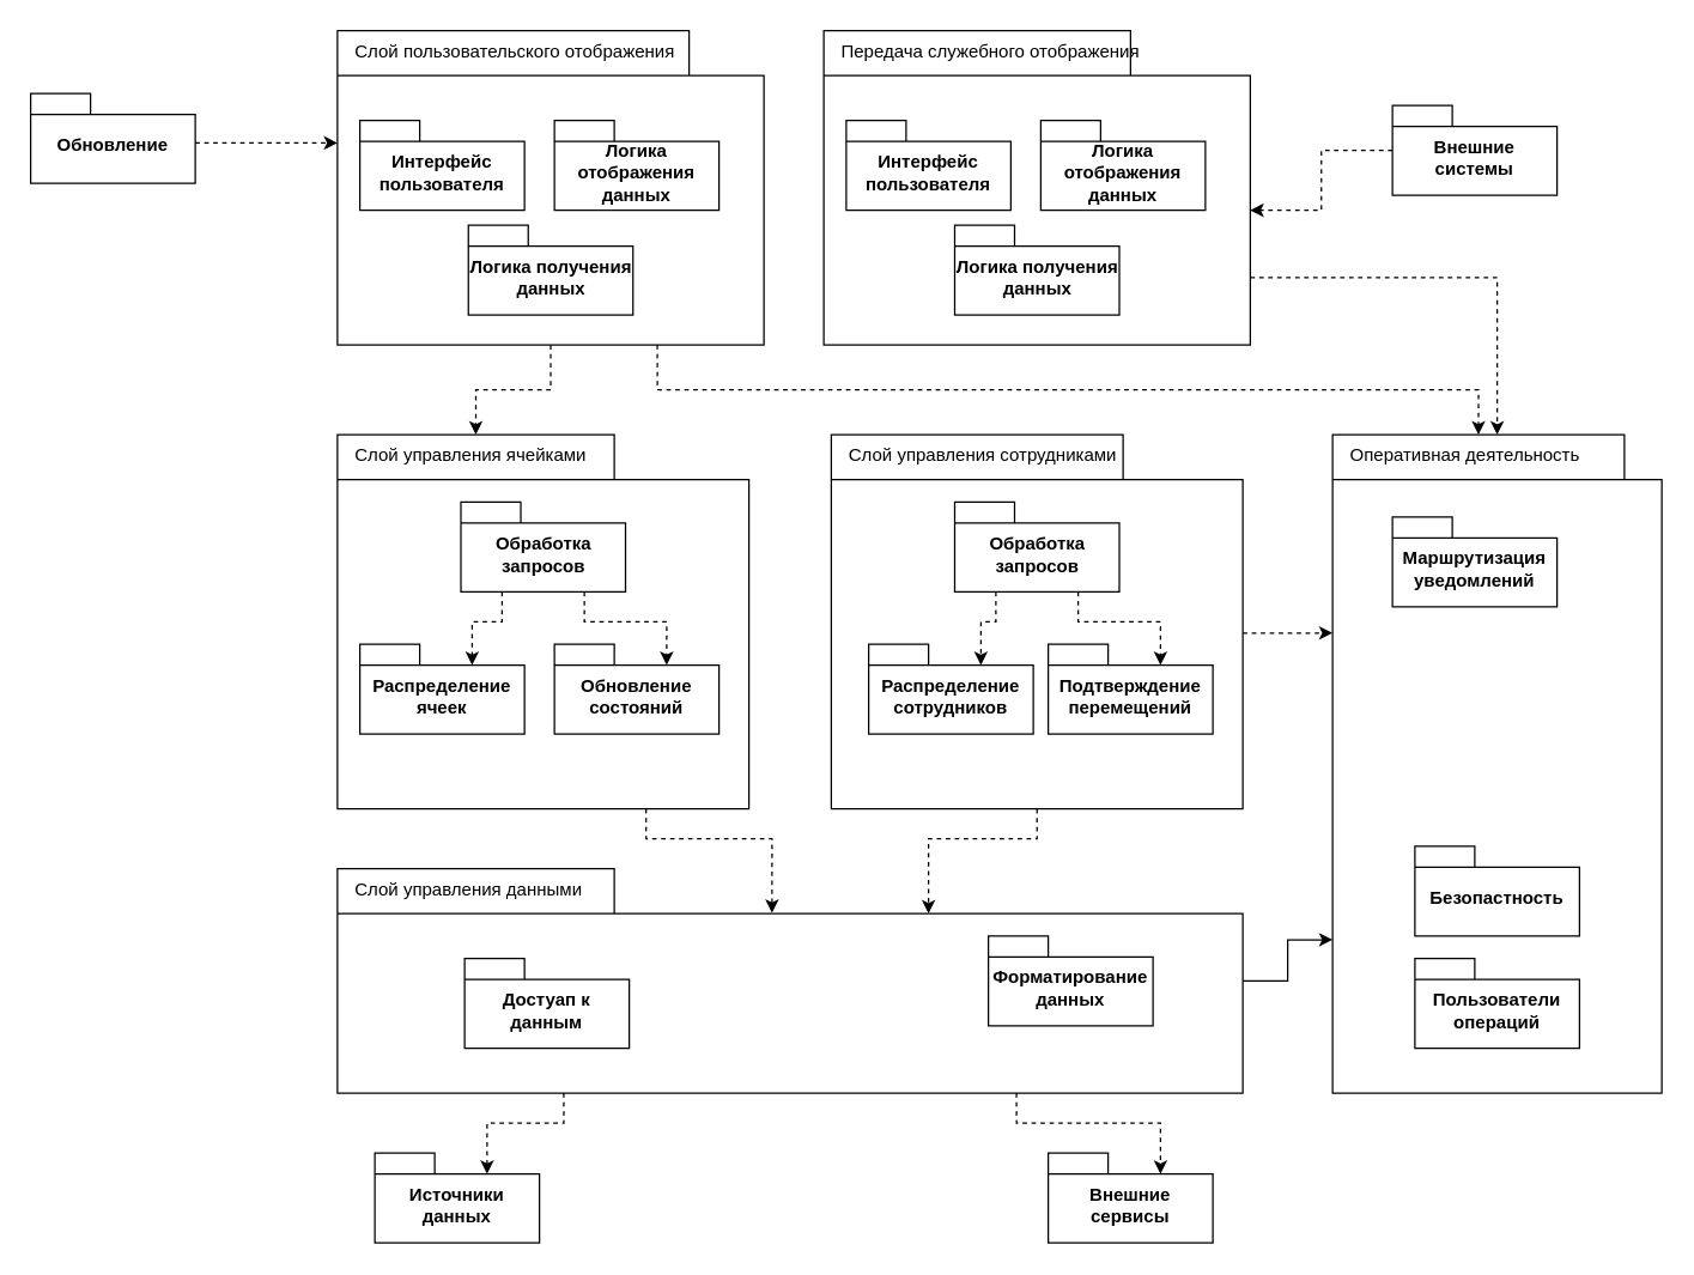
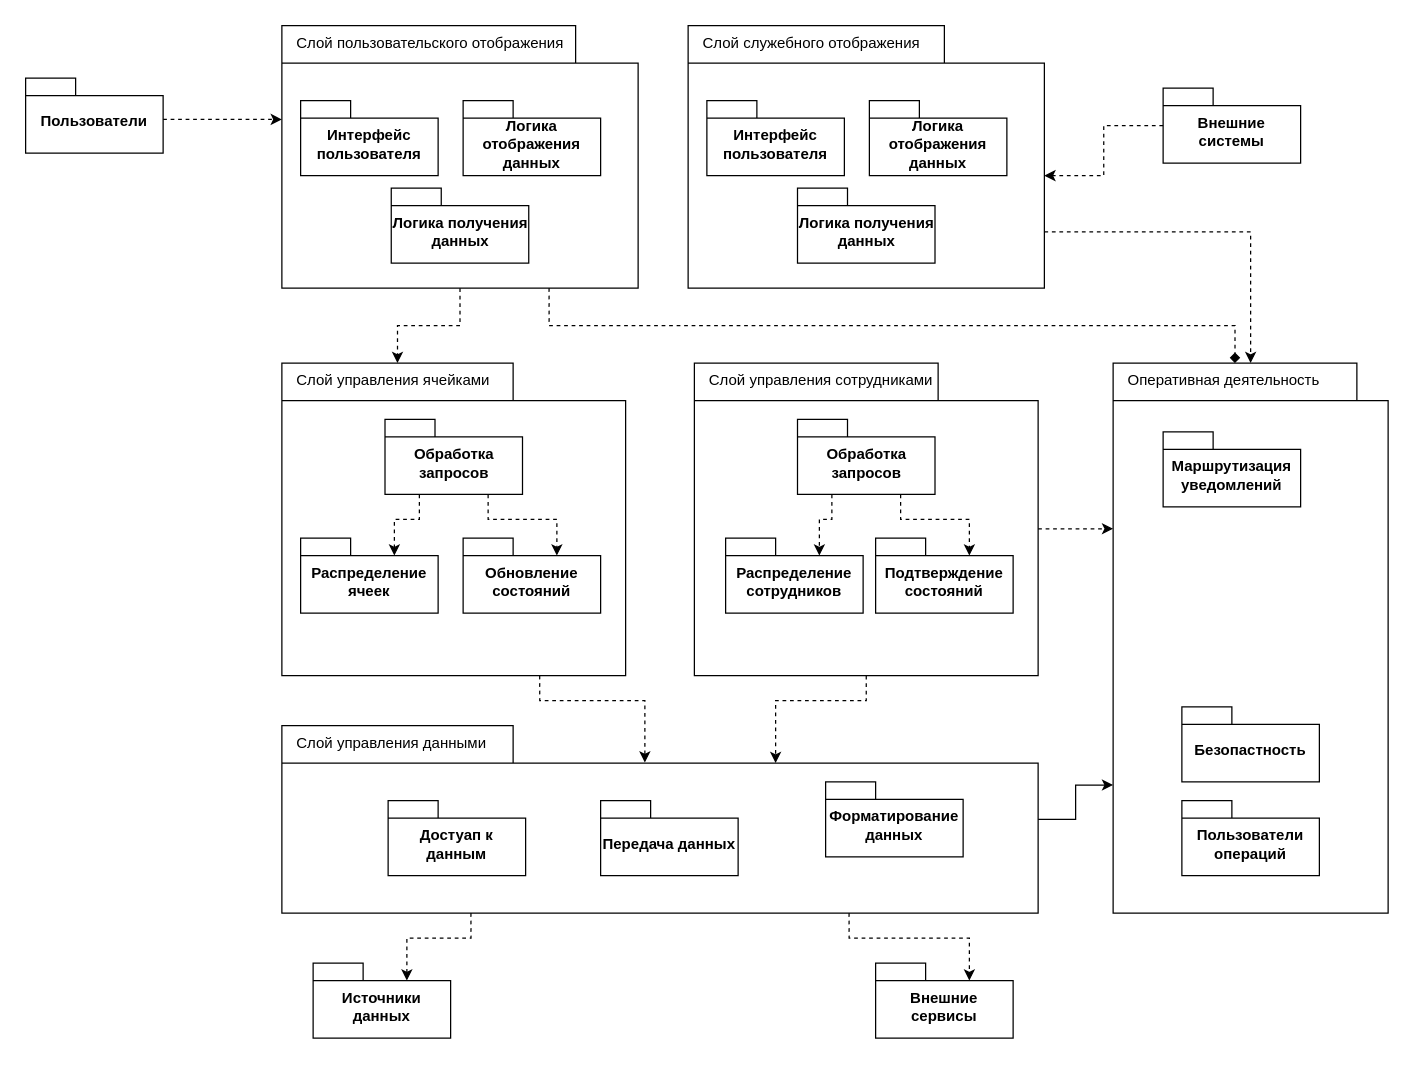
- <mxCell id="7" value="Передача служебного отображения" style="shape=folder;html=1;tabWidth=205;tabHeight=30;tabPosition=left;align=left;verticalAlign=top;spacingLeft=10;whiteSpace=wrap;" vertex="1" parent="1"><mxGeometry x="550" y="20" width="285" height="210" as="geometry" /></mxCell>
+ <mxCell id="7" value="Слой служебного отображения" style="shape=folder;html=1;tabWidth=205;tabHeight=30;tabPosition=left;align=left;verticalAlign=top;spacingLeft=10;whiteSpace=wrap;" vertex="1" parent="1"><mxGeometry x="550" y="20" width="285" height="210" as="geometry" /></mxCell>
- <mxCell id="2" value="Обновление" style="shape=folder;fontStyle=1;spacingTop=10;tabWidth=40;tabHeight=14;tabPosition=left;html=1;whiteSpace=wrap;" vertex="1" parent="1"><mxGeometry x="20" y="62" width="110" height="60" as="geometry" /></mxCell>
+ <mxCell id="2" value="Пользователи" style="shape=folder;fontStyle=1;spacingTop=10;tabWidth=40;tabHeight=14;tabPosition=left;html=1;whiteSpace=wrap;" vertex="1" parent="1"><mxGeometry x="20" y="62" width="110" height="60" as="geometry" /></mxCell>
- <mxCell id="33" style="edgeStyle=orthogonalEdgeStyle;rounded=0;orthogonalLoop=1;jettySize=auto;html=1;exitX=0.75;exitY=1;exitDx=0;exitDy=0;exitPerimeter=0;entryX=0;entryY=0;entryDx=97.5;entryDy=0;entryPerimeter=0;dashed=1;" edge="1" parent="1" source="3" target="18"><mxGeometry relative="1" as="geometry" /></mxCell>
+ <mxCell id="33" style="edgeStyle=orthogonalEdgeStyle;rounded=0;orthogonalLoop=1;jettySize=auto;html=1;exitX=0.75;exitY=1;exitDx=0;exitDy=0;exitPerimeter=0;entryX=0;entryY=0;entryDx=97.5;entryDy=0;entryPerimeter=0;dashed=1;endArrow=diamond;" edge="1" parent="1" source="3" target="18"><mxGeometry relative="1" as="geometry" /></mxCell>
- <mxCell id="24" value="Подтверждение перемещений" style="shape=folder;fontStyle=1;spacingTop=10;tabWidth=40;tabHeight=14;tabPosition=left;html=1;whiteSpace=wrap;" vertex="1" parent="1"><mxGeometry x="700" y="430" width="110" height="60" as="geometry" /></mxCell>
+ <mxCell id="24" value="Подтверждение состояний" style="shape=folder;fontStyle=1;spacingTop=10;tabWidth=40;tabHeight=14;tabPosition=left;html=1;whiteSpace=wrap;" vertex="1" parent="1"><mxGeometry x="700" y="430" width="110" height="60" as="geometry" /></mxCell>
+ <mxCell id="27" value="Передача данных" style="shape=folder;fontStyle=1;spacingTop=10;tabWidth=40;tabHeight=14;tabPosition=left;html=1;whiteSpace=wrap;" vertex="1" parent="1"><mxGeometry x="480" y="640" width="110" height="60" as="geometry" /></mxCell>
